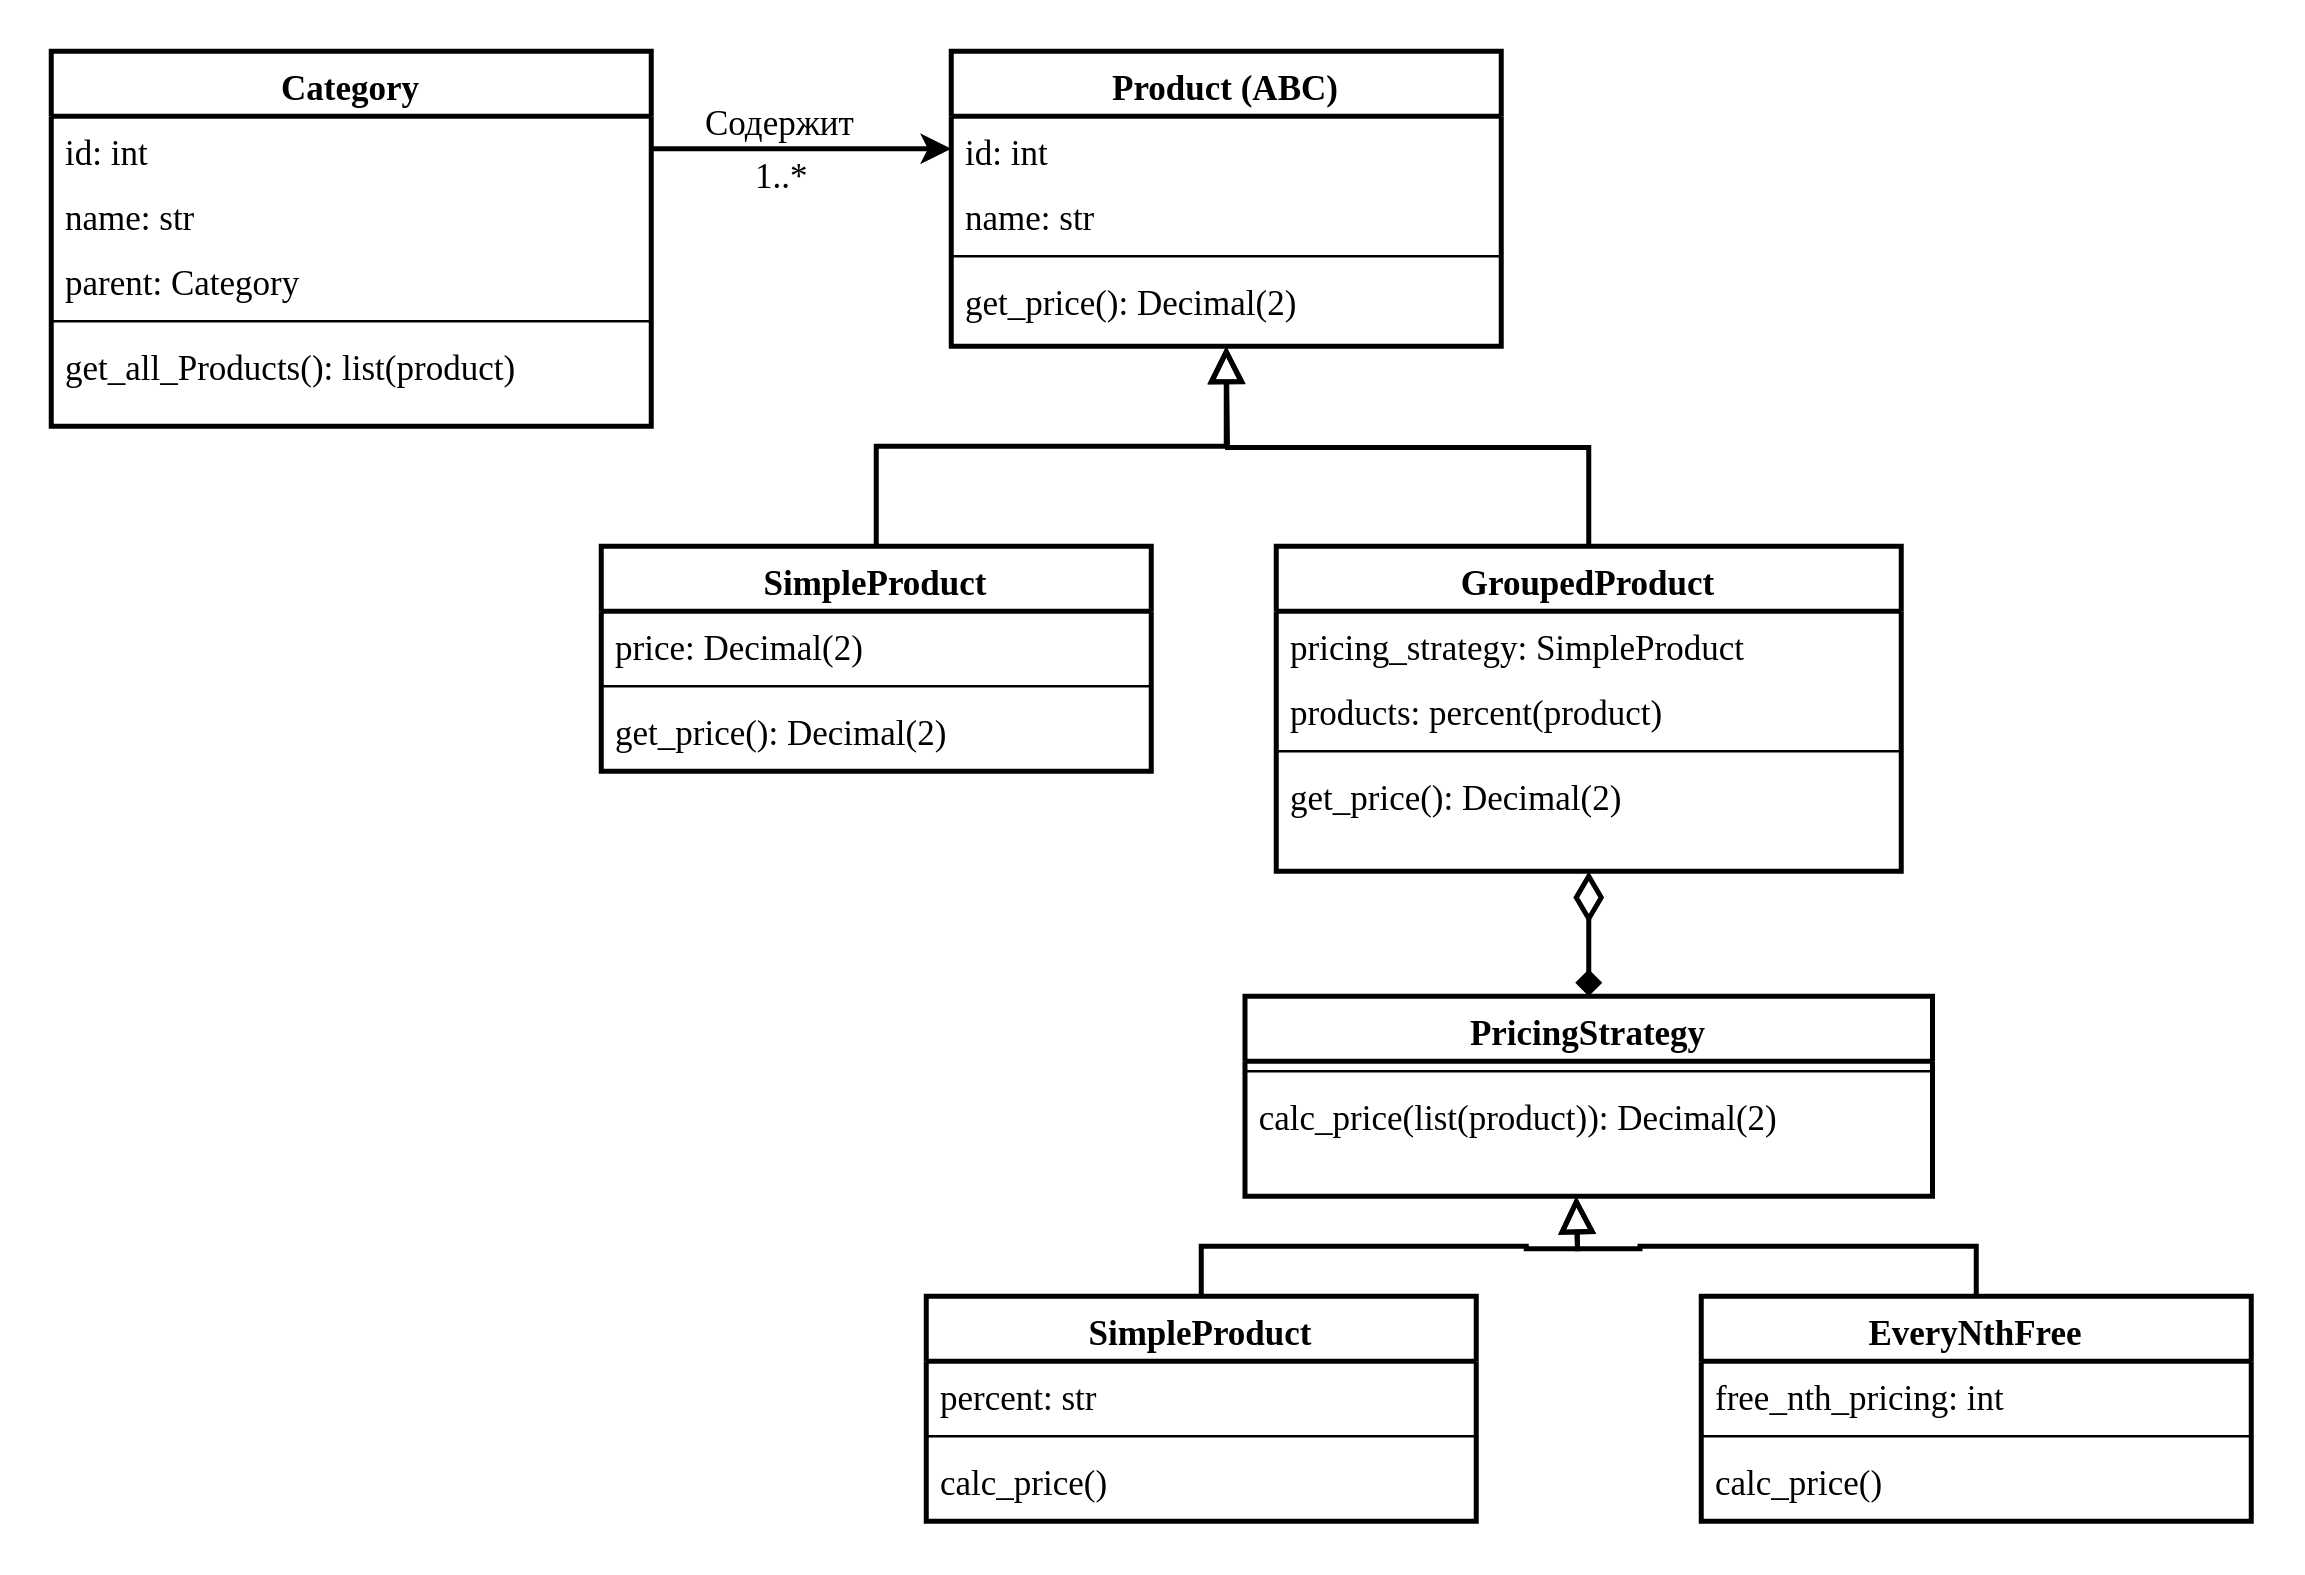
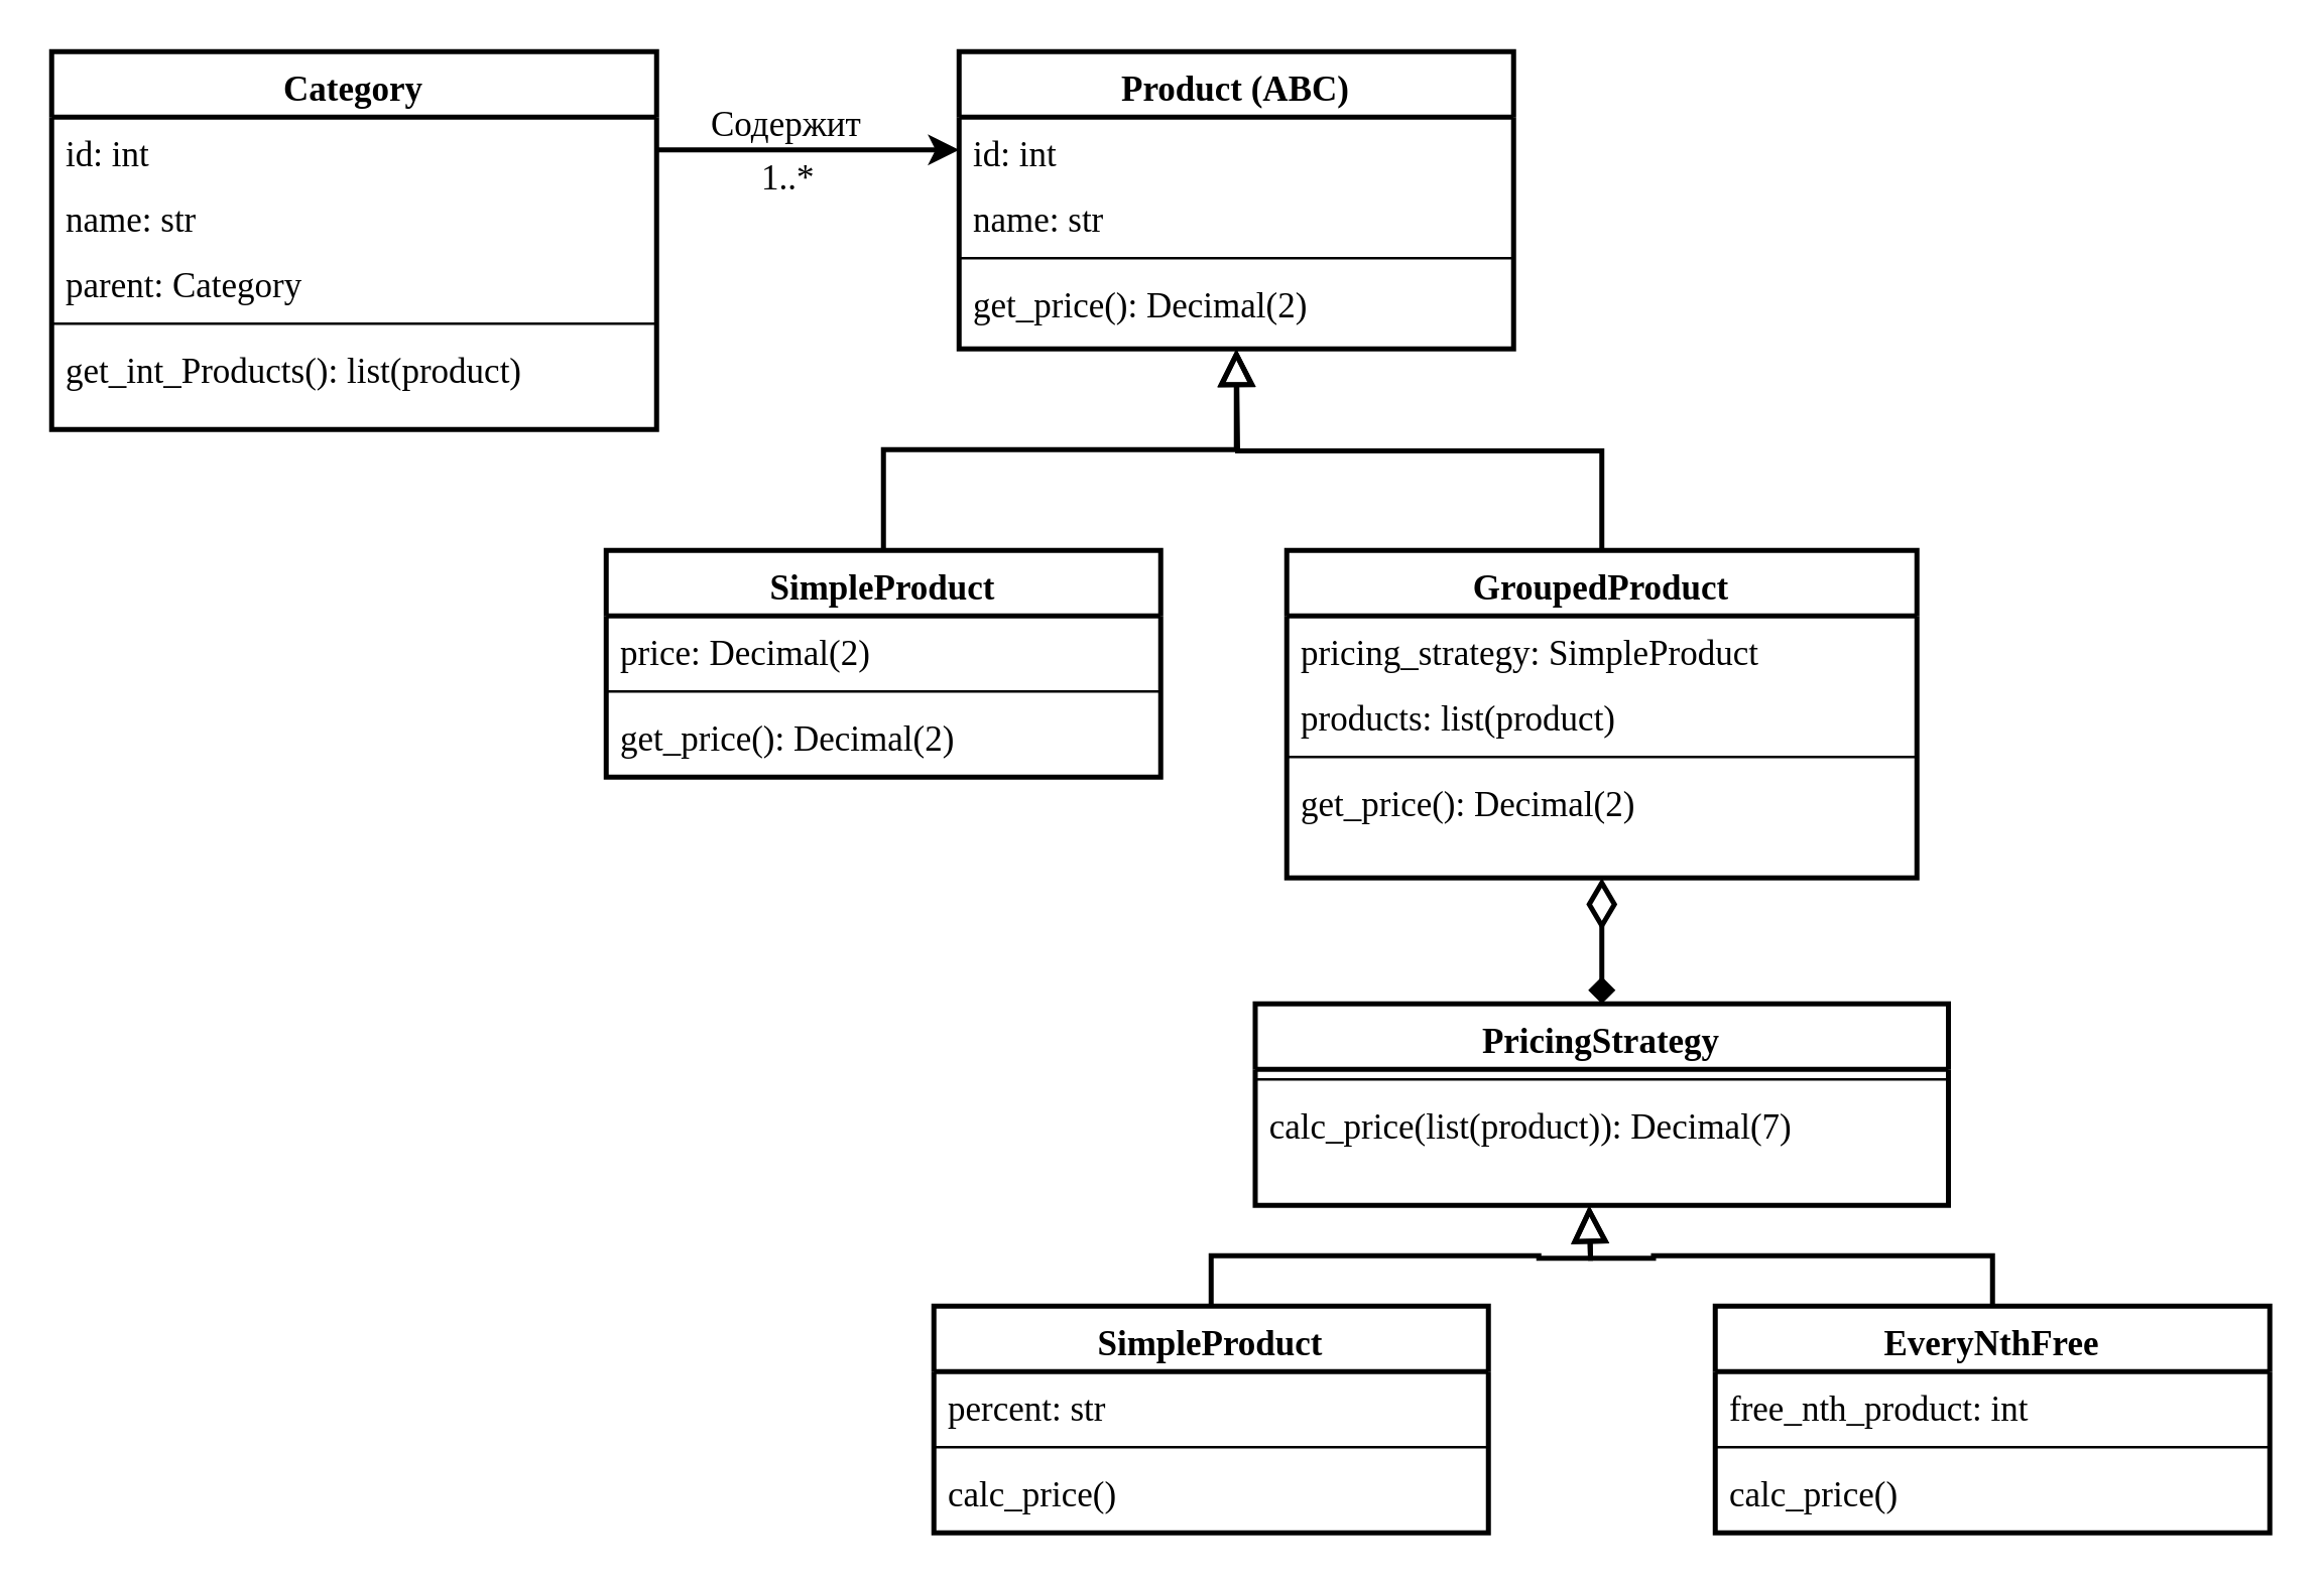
- <mxCell id="14" value="get_all_Products(): list(product)" style="text;align=left;verticalAlign=top;spacingLeft=4;spacingRight=4;overflow=hidden;rotatable=0;points=[[0,0.5],[1,0.5]];portConstraint=eastwest;fontFamily=Verdana;fontSize=14;" vertex="1" parent="9"><mxGeometry y="112" width="240" height="28" as="geometry" /></mxCell>
+ <mxCell id="14" value="get_int_Products(): list(product)" style="text;align=left;verticalAlign=top;spacingLeft=4;spacingRight=4;overflow=hidden;rotatable=0;points=[[0,0.5],[1,0.5]];portConstraint=eastwest;fontFamily=Verdana;fontSize=14;" vertex="1" parent="9"><mxGeometry y="112" width="240" height="28" as="geometry" /></mxCell>
- <mxCell id="24" value="products: percent(product)" style="text;align=left;verticalAlign=top;spacingLeft=4;spacingRight=4;overflow=hidden;rotatable=0;points=[[0,0.5],[1,0.5]];portConstraint=eastwest;fontFamily=Verdana;fontSize=14;" vertex="1" parent="22"><mxGeometry y="52" width="250" height="26" as="geometry" /></mxCell>
+ <mxCell id="24" value="products: list(product)" style="text;align=left;verticalAlign=top;spacingLeft=4;spacingRight=4;overflow=hidden;rotatable=0;points=[[0,0.5],[1,0.5]];portConstraint=eastwest;fontFamily=Verdana;fontSize=14;" vertex="1" parent="22"><mxGeometry y="52" width="250" height="26" as="geometry" /></mxCell>
- <mxCell id="29" value="calc_price(list(product)): Decimal(2)" style="text;align=left;verticalAlign=top;spacingLeft=4;spacingRight=4;overflow=hidden;rotatable=0;points=[[0,0.5],[1,0.5]];portConstraint=eastwest;fontFamily=Verdana;fontSize=14;" vertex="1" parent="27"><mxGeometry y="34" width="275" height="34" as="geometry" /></mxCell>
+ <mxCell id="29" value="calc_price(list(product)): Decimal(7)" style="text;align=left;verticalAlign=top;spacingLeft=4;spacingRight=4;overflow=hidden;rotatable=0;points=[[0,0.5],[1,0.5]];portConstraint=eastwest;fontFamily=Verdana;fontSize=14;" vertex="1" parent="27"><mxGeometry y="34" width="275" height="34" as="geometry" /></mxCell>
- <mxCell id="37" value="free_nth_pricing: int" style="text;align=left;verticalAlign=top;spacingLeft=4;spacingRight=4;overflow=hidden;rotatable=0;points=[[0,0.5],[1,0.5]];portConstraint=eastwest;fontFamily=Verdana;fontSize=14;" vertex="1" parent="36"><mxGeometry y="26" width="220" height="26" as="geometry" /></mxCell>
+ <mxCell id="37" value="free_nth_product: int" style="text;align=left;verticalAlign=top;spacingLeft=4;spacingRight=4;overflow=hidden;rotatable=0;points=[[0,0.5],[1,0.5]];portConstraint=eastwest;fontFamily=Verdana;fontSize=14;" vertex="1" parent="36"><mxGeometry y="26" width="220" height="26" as="geometry" /></mxCell>
